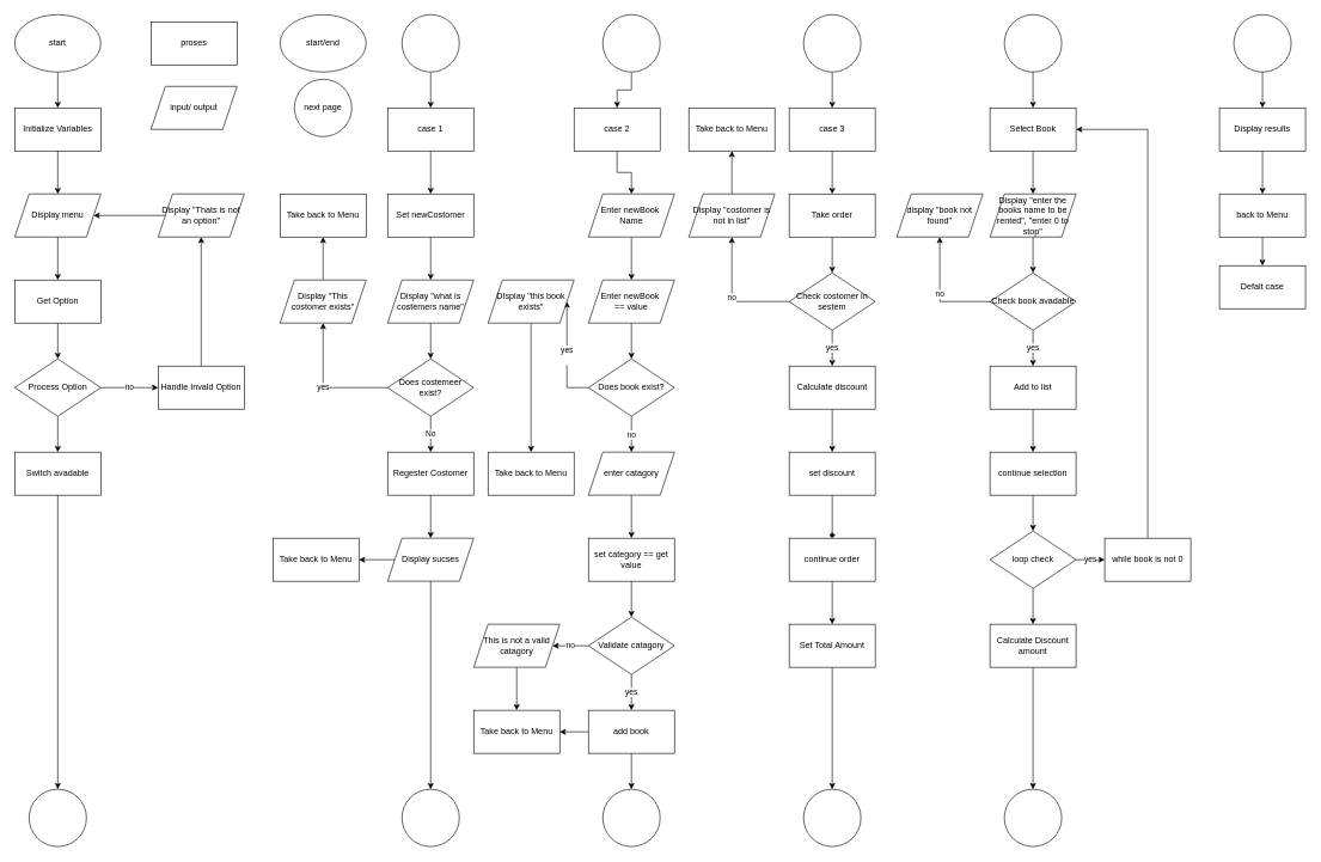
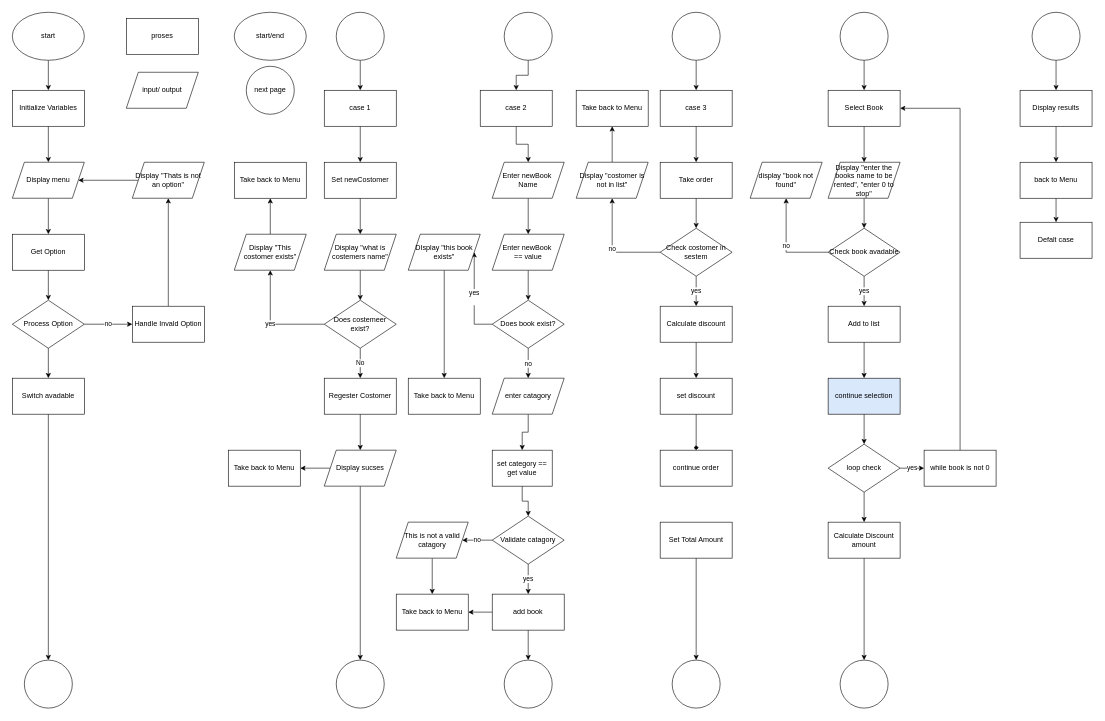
- <mxCell id="95" value="continue selection" style="whiteSpace=wrap;html=1;" parent="1" vertex="1"><mxGeometry x="1380" y="630" width="120" height="60" as="geometry" /></mxCell>
+ <mxCell id="95" value="continue selection" style="whiteSpace=wrap;html=1;fillColor=#dae8fc;" parent="1" vertex="1"><mxGeometry x="1380" y="630" width="120" height="60" as="geometry" /></mxCell>
- <mxCell id="57" value="set category == get value" style="whiteSpace=wrap;html=1;rounded=0;" parent="1" vertex="1"><mxGeometry x="820" y="750" width="120" height="60" as="geometry" /></mxCell>
+ <mxCell id="57" value="set category == get value" style="whiteSpace=wrap;html=1;rounded=0;" parent="1" vertex="1"><mxGeometry x="820" y="750" width="100" height="60" as="geometry" /></mxCell>
- <mxCell id="75" value="" style="edgeStyle=orthogonalEdgeStyle;rounded=0;orthogonalLoop=1;jettySize=auto;html=1;" parent="1" source="76" target="80" edge="1"><mxGeometry relative="1" as="geometry" /></mxCell>
